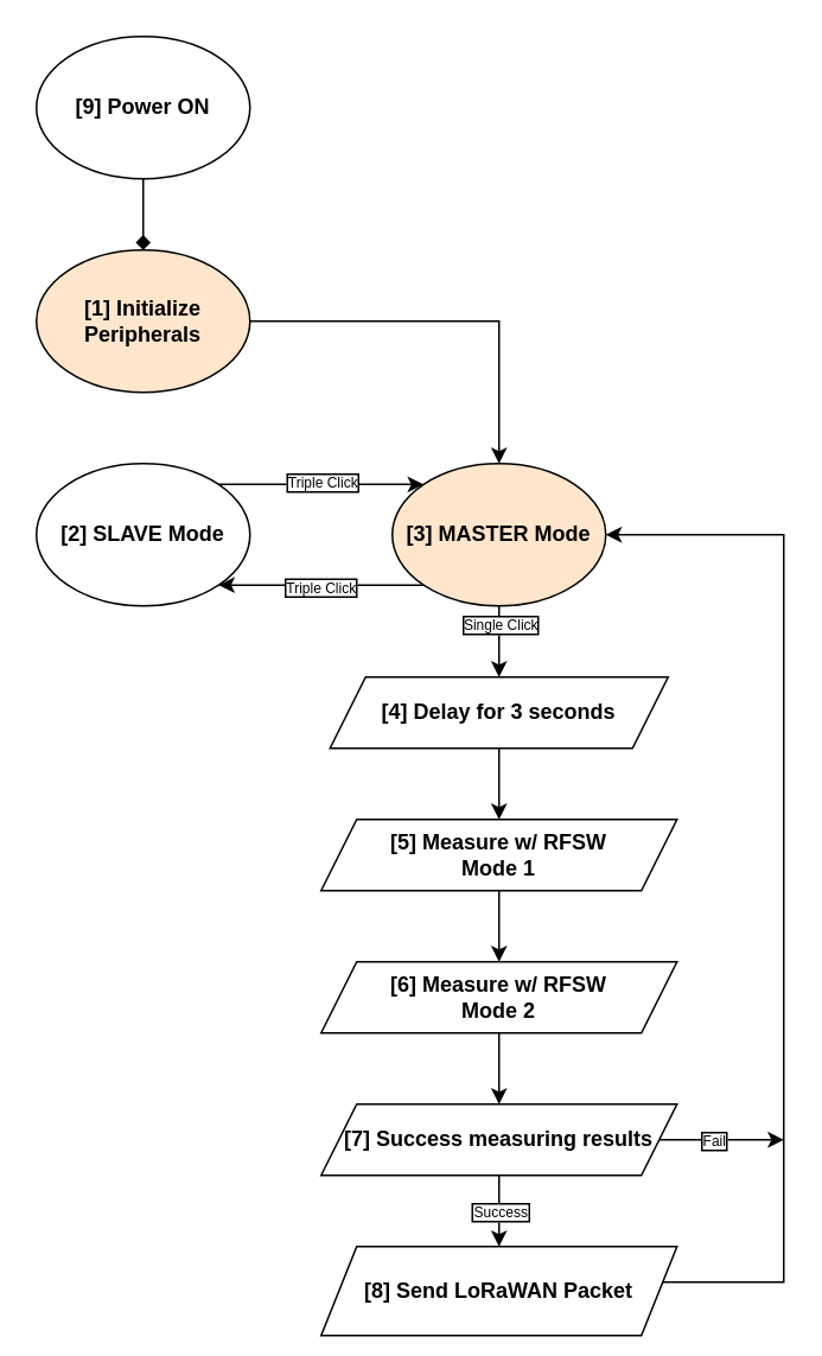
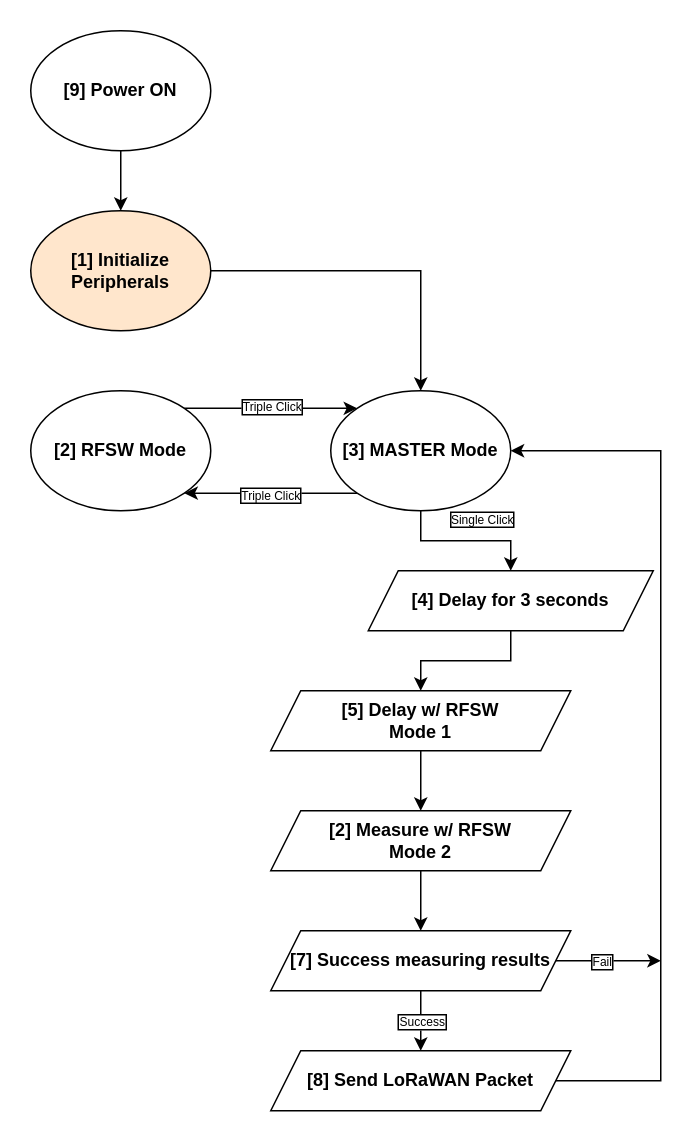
- <mxCell id="25" value="" style="edgeStyle=orthogonalEdgeStyle;rounded=0;orthogonalLoop=1;jettySize=auto;html=1;endArrow=diamond;" edge="1" parent="1" source="26" target="3"><mxGeometry relative="1" as="geometry" /></mxCell>
+ <mxCell id="25" value="" style="edgeStyle=orthogonalEdgeStyle;rounded=0;orthogonalLoop=1;jettySize=auto;html=1;" edge="1" parent="1" source="26" target="3"><mxGeometry relative="1" as="geometry" /></mxCell>
- <mxCell id="6" value="[2] SLAVE Mode" style="ellipse;whiteSpace=wrap;html=1;fontStyle=1" vertex="1" parent="1"><mxGeometry x="20" y="260" width="120" height="80" as="geometry" /></mxCell>
+ <mxCell id="6" value="[2] RFSW Mode" style="ellipse;whiteSpace=wrap;html=1;fontStyle=1" vertex="1" parent="1"><mxGeometry x="20" y="260" width="120" height="80" as="geometry" /></mxCell>
- <mxCell id="11" value="[3] MASTER Mode" style="ellipse;whiteSpace=wrap;html=1;fontStyle=1;fillColor=#ffe6cc;" vertex="1" parent="1"><mxGeometry x="220" y="260" width="120" height="80" as="geometry" /></mxCell>
+ <mxCell id="11" value="[3] MASTER Mode" style="ellipse;whiteSpace=wrap;html=1;fontStyle=1" vertex="1" parent="1"><mxGeometry x="220" y="260" width="120" height="80" as="geometry" /></mxCell>
- <mxCell id="13" value="[4] Delay for 3 seconds" style="shape=parallelogram;perimeter=parallelogramPerimeter;whiteSpace=wrap;html=1;fixedSize=1;fontStyle=1" vertex="1" parent="1"><mxGeometry x="185" y="380" width="190" height="40" as="geometry" /></mxCell>
+ <mxCell id="13" value="[4] Delay for 3 seconds" style="shape=parallelogram;perimeter=parallelogramPerimeter;whiteSpace=wrap;html=1;fixedSize=1;fontStyle=1" vertex="1" parent="1"><mxGeometry x="245" y="380" width="190" height="40" as="geometry" /></mxCell>
- <mxCell id="15" value="[5] Measure w/ RFSW&lt;br&gt;Mode 1" style="shape=parallelogram;perimeter=parallelogramPerimeter;whiteSpace=wrap;html=1;fixedSize=1;fontStyle=1" vertex="1" parent="1"><mxGeometry x="180" y="460" width="200" height="40" as="geometry" /></mxCell>
+ <mxCell id="15" value="[5] Delay w/ RFSW&lt;br&gt;Mode 1" style="shape=parallelogram;perimeter=parallelogramPerimeter;whiteSpace=wrap;html=1;fixedSize=1;fontStyle=1" vertex="1" parent="1"><mxGeometry x="180" y="460" width="200" height="40" as="geometry" /></mxCell>
- <mxCell id="17" value="[6] Measure w/ RFSW&lt;br&gt;Mode 2" style="shape=parallelogram;perimeter=parallelogramPerimeter;whiteSpace=wrap;html=1;fixedSize=1;fontStyle=1" vertex="1" parent="1"><mxGeometry x="180" y="540" width="200" height="40" as="geometry" /></mxCell>
+ <mxCell id="17" value="[2] Measure w/ RFSW&lt;br&gt;Mode 2" style="shape=parallelogram;perimeter=parallelogramPerimeter;whiteSpace=wrap;html=1;fixedSize=1;fontStyle=1" vertex="1" parent="1"><mxGeometry x="180" y="540" width="200" height="40" as="geometry" /></mxCell>
- <mxCell id="24" value="[8] Send LoRaWAN Packet" style="shape=parallelogram;perimeter=parallelogramPerimeter;whiteSpace=wrap;html=1;fixedSize=1;fontStyle=1" vertex="1" parent="1"><mxGeometry x="180" y="700" width="200" height="50" as="geometry" /></mxCell>
+ <mxCell id="24" value="[8] Send LoRaWAN Packet" style="shape=parallelogram;perimeter=parallelogramPerimeter;whiteSpace=wrap;html=1;fixedSize=1;fontStyle=1" vertex="1" parent="1"><mxGeometry x="180" y="700" width="200" height="40" as="geometry" /></mxCell>
